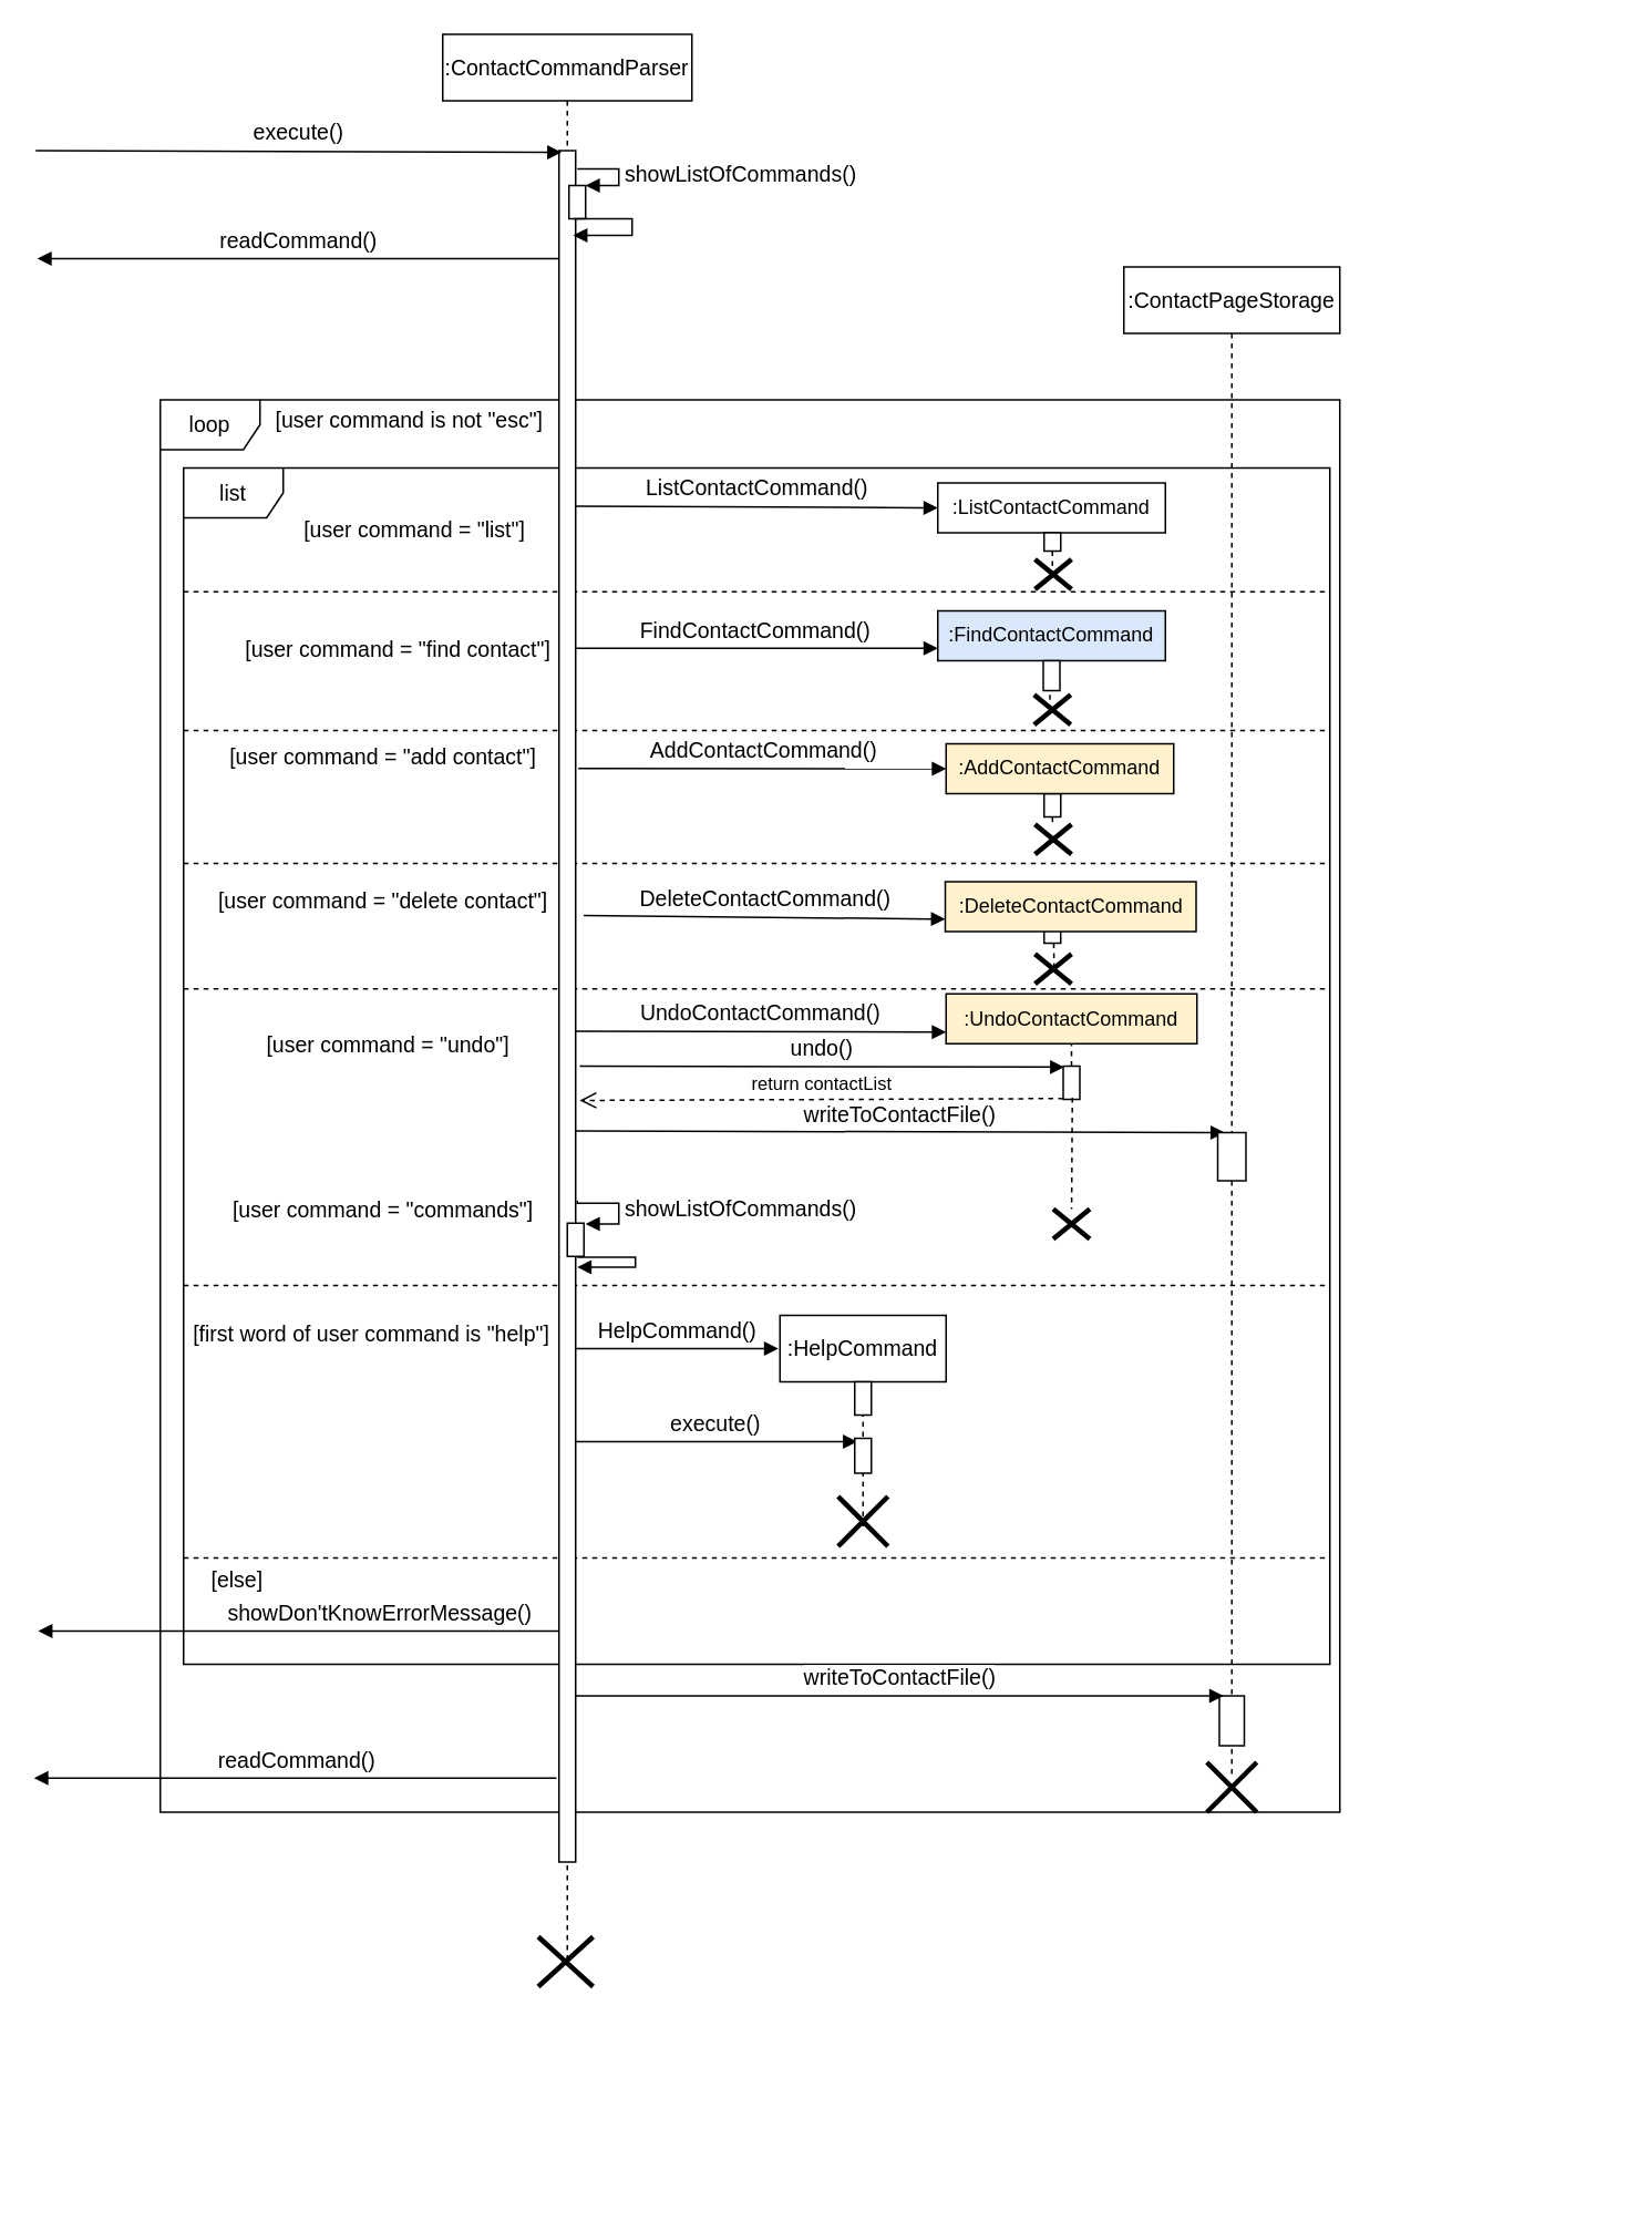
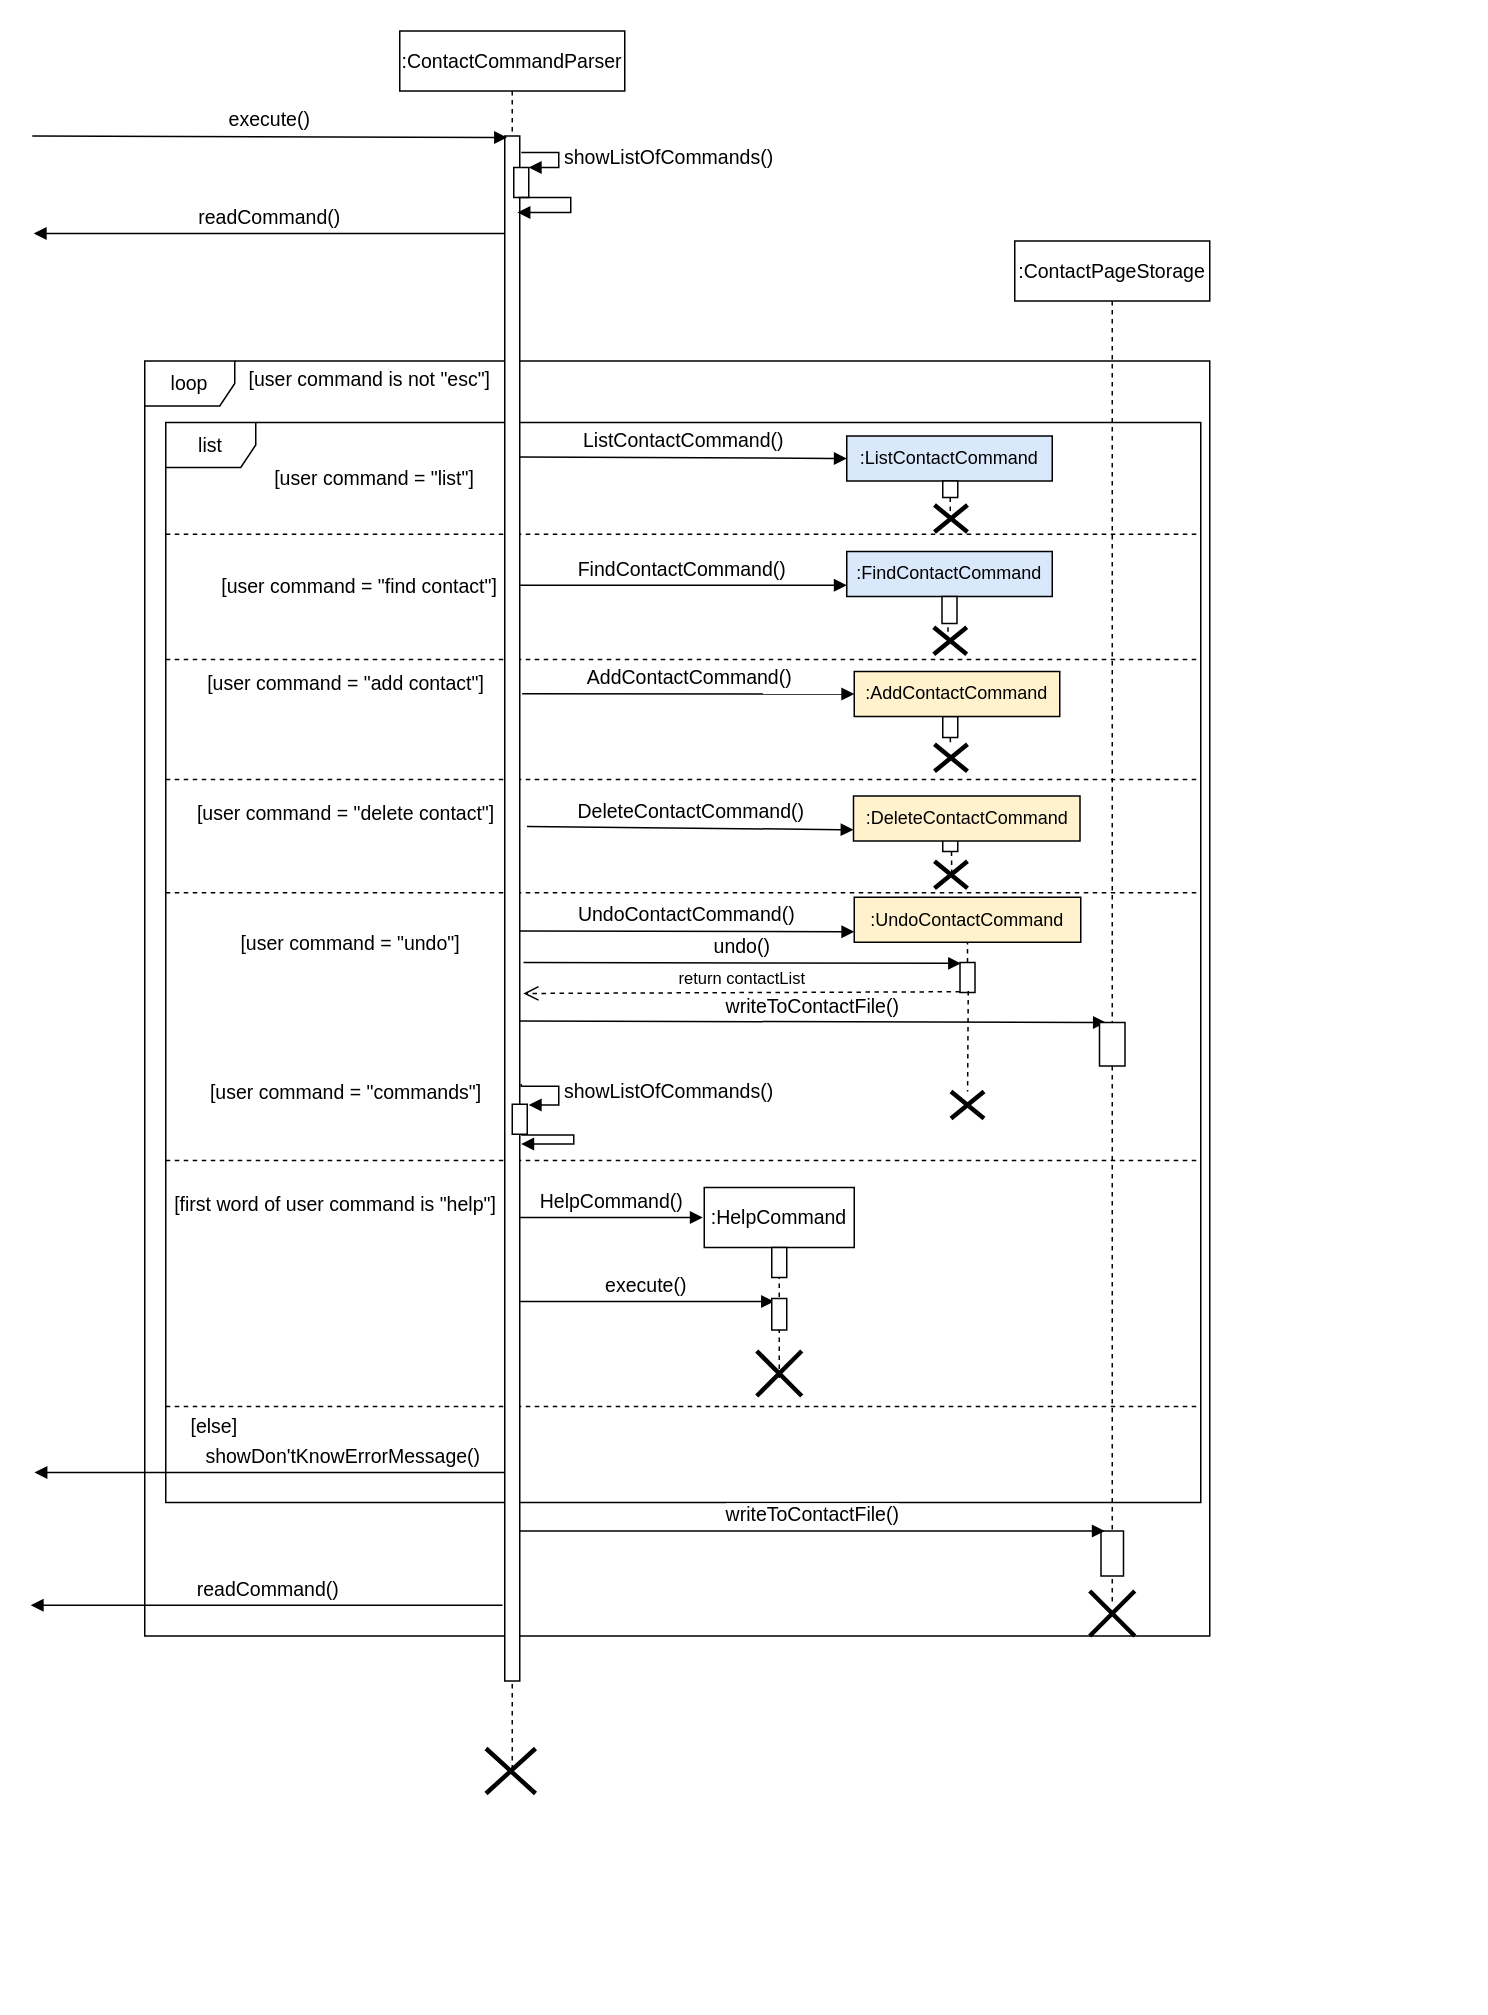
- <mxCell id="34" value=":ListContactCommand" style="rounded=0;whiteSpace=wrap;html=1;" parent="5" vertex="1"><mxGeometry x="464" y="29" width="137" height="30" as="geometry" /></mxCell>
+ <mxCell id="34" value=":ListContactCommand" style="rounded=0;whiteSpace=wrap;html=1;fillColor=#dae8fc;" parent="5" vertex="1"><mxGeometry x="464" y="29" width="137" height="30" as="geometry" /></mxCell>
